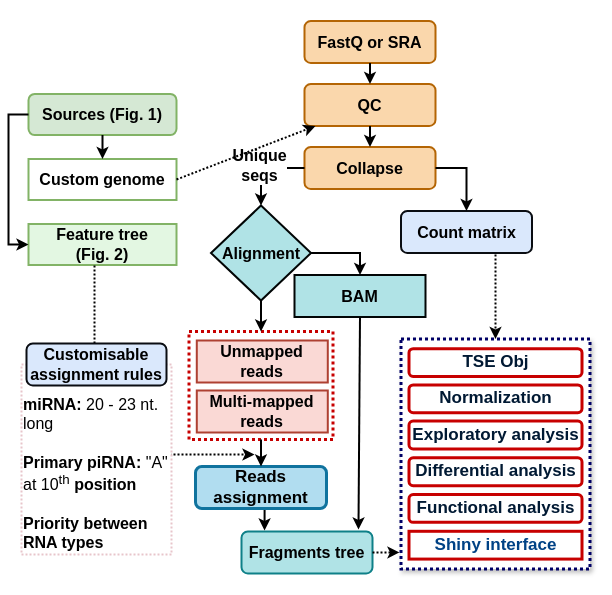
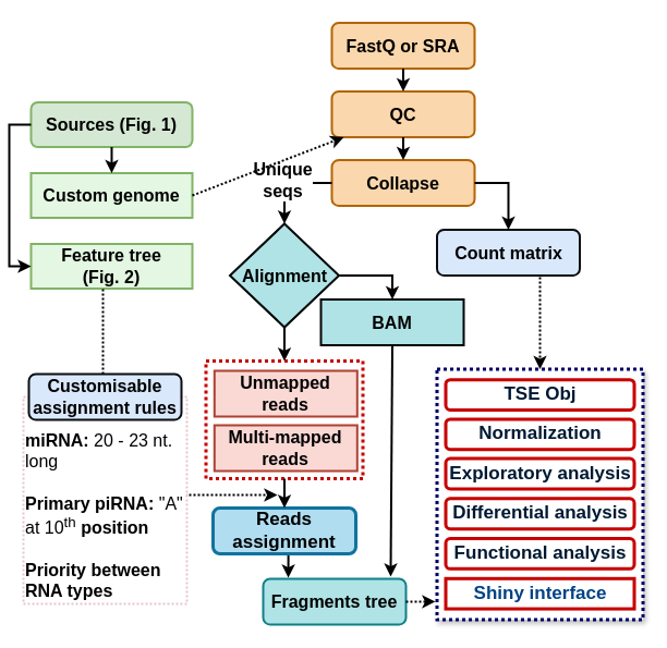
- <mxCell id="14" value="Custom genome" style="rounded=0;whiteSpace=wrap;html=1;shadow=0;glass=0;comic=0;labelBackgroundColor=none;strokeColor=#82b366;strokeWidth=2;fontSize=16;fontStyle=1;fillColor=#ffffff;align=center;" parent="1" vertex="1"><mxGeometry x="27" y="158.5" width="148" height="41" as="geometry" /></mxCell>
+ <mxCell id="14" value="Custom genome" style="rounded=0;whiteSpace=wrap;html=1;shadow=0;glass=0;comic=0;labelBackgroundColor=none;strokeColor=#82b366;strokeWidth=2;fontSize=16;fontStyle=1;fillColor=#E3F7E2;align=center;" parent="1" vertex="1"><mxGeometry x="27" y="158.5" width="148" height="41" as="geometry" /></mxCell>
